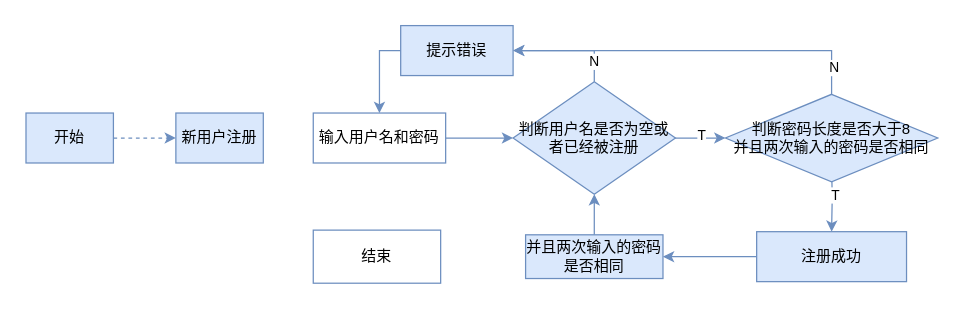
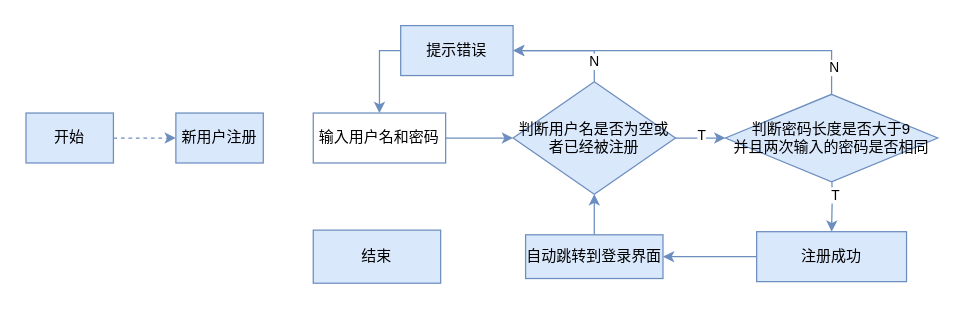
- <mxCell id="23" value="判断密码长度是否大于8&lt;div&gt;并且两次输入的密码是否相同&lt;/div&gt;" style="rhombus;whiteSpace=wrap;html=1;fillColor=#dae8fc;strokeColor=#6c8ebf;" vertex="1" parent="1"><mxGeometry x="580" y="75" width="170" height="70" as="geometry" /></mxCell>
+ <mxCell id="23" value="判断密码长度是否大于9&lt;div&gt;并且两次输入的密码是否相同&lt;/div&gt;" style="rhombus;whiteSpace=wrap;html=1;fillColor=#dae8fc;strokeColor=#6c8ebf;" vertex="1" parent="1"><mxGeometry x="580" y="75" width="170" height="70" as="geometry" /></mxCell>
- <mxCell id="21" value="结束" style="rounded=0;whiteSpace=wrap;html=1;fillColor=#ffffff;strokeColor=#6c8ebf;" vertex="1" parent="1"><mxGeometry x="250" y="183.75" width="102" height="42.5" as="geometry" /></mxCell>
+ <mxCell id="21" value="结束" style="rounded=0;whiteSpace=wrap;html=1;fillColor=#dae8fc;strokeColor=#6c8ebf;" vertex="1" parent="1"><mxGeometry x="250" y="183.75" width="102" height="42.5" as="geometry" /></mxCell>
- <mxCell id="20" value="并且两次输入的密码是否相同" style="rounded=0;whiteSpace=wrap;html=1;fillColor=#dae8fc;strokeColor=#6c8ebf;" vertex="1" parent="1"><mxGeometry x="420" y="187.5" width="110" height="35" as="geometry" /></mxCell>
+ <mxCell id="20" value="自动跳转到登录界面" style="rounded=0;whiteSpace=wrap;html=1;fillColor=#dae8fc;strokeColor=#6c8ebf;" vertex="1" parent="1"><mxGeometry x="420" y="187.5" width="110" height="35" as="geometry" /></mxCell>
